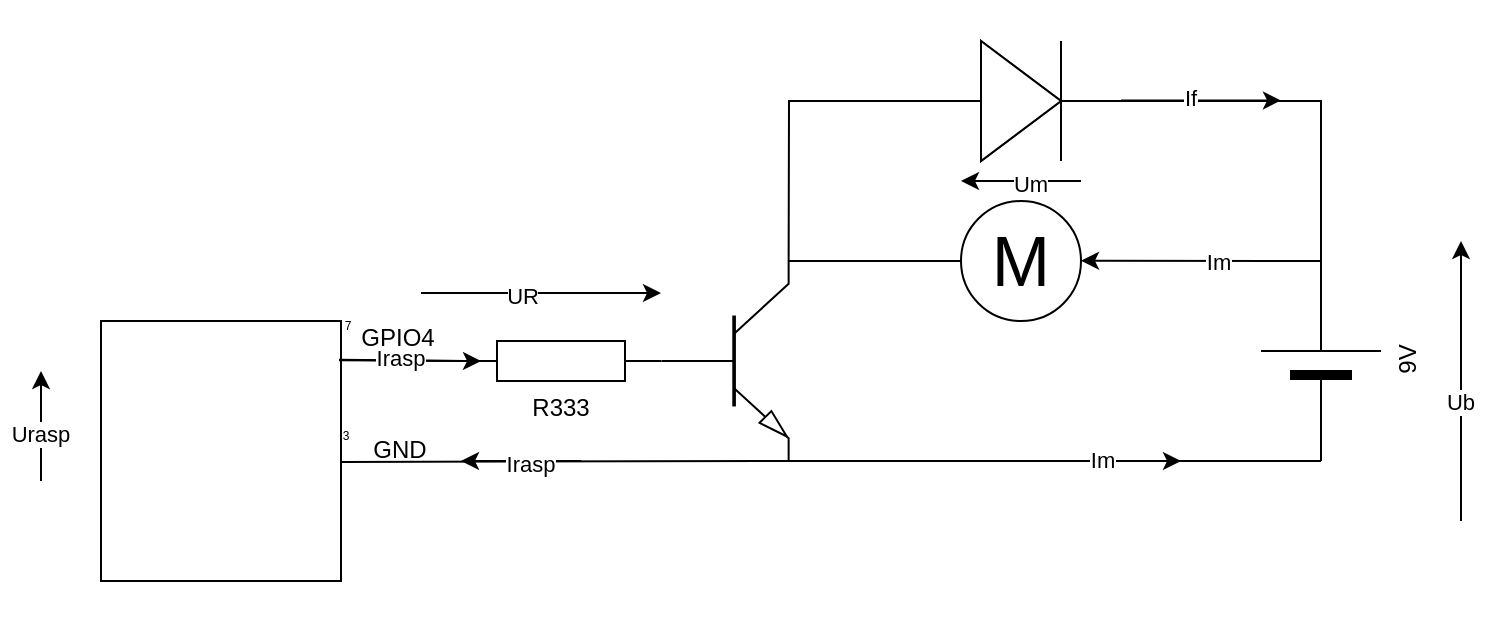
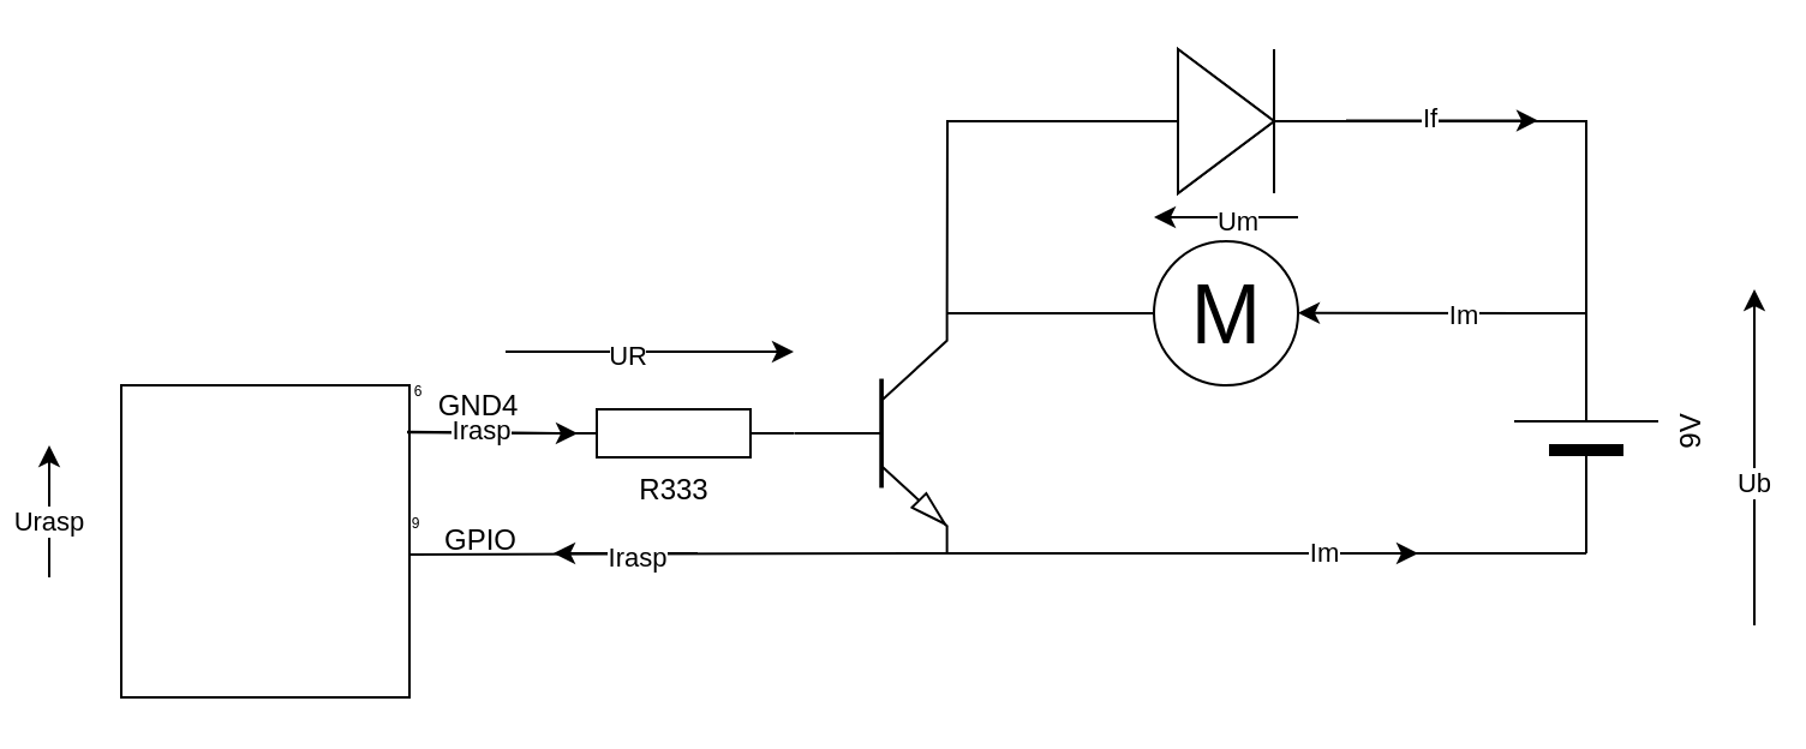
- <mxCell id="17" value="&lt;font style=&quot;font-size: 6px;&quot;&gt;7&lt;/font&gt;" style="text;html=1;strokeColor=none;fillColor=none;align=center;verticalAlign=middle;whiteSpace=wrap;rounded=0;" vertex="1" parent="1"><mxGeometry x="144" y="146" width="60" height="30" as="geometry" /></mxCell>
+ <mxCell id="17" value="&lt;font style=&quot;font-size: 6px;&quot;&gt;6&lt;/font&gt;" style="text;html=1;strokeColor=none;fillColor=none;align=center;verticalAlign=middle;whiteSpace=wrap;rounded=0;" vertex="1" parent="1"><mxGeometry x="144" y="146" width="60" height="30" as="geometry" /></mxCell>
- <mxCell id="16" value="GPIO4" style="text;html=1;strokeColor=none;fillColor=none;align=center;verticalAlign=middle;whiteSpace=wrap;rounded=0;" vertex="1" parent="1"><mxGeometry x="169" y="154" width="60" height="30" as="geometry" /></mxCell>
+ <mxCell id="16" value="GND4" style="text;html=1;strokeColor=none;fillColor=none;align=center;verticalAlign=middle;whiteSpace=wrap;rounded=0;" vertex="1" parent="1"><mxGeometry x="169" y="154" width="60" height="30" as="geometry" /></mxCell>
- <mxCell id="14" value="&lt;font style=&quot;font-size: 6px;&quot;&gt;3&lt;/font&gt;" style="text;html=1;strokeColor=none;fillColor=none;align=center;verticalAlign=middle;whiteSpace=wrap;rounded=0;" vertex="1" parent="1"><mxGeometry x="143" y="201" width="60" height="30" as="geometry" /></mxCell>
+ <mxCell id="14" value="&lt;font style=&quot;font-size: 6px;&quot;&gt;9&lt;/font&gt;" style="text;html=1;strokeColor=none;fillColor=none;align=center;verticalAlign=middle;whiteSpace=wrap;rounded=0;" vertex="1" parent="1"><mxGeometry x="143" y="201" width="60" height="30" as="geometry" /></mxCell>
- <mxCell id="15" value="GND" style="text;html=1;strokeColor=none;fillColor=none;align=center;verticalAlign=middle;whiteSpace=wrap;rounded=0;" vertex="1" parent="1"><mxGeometry x="170" y="210" width="60" height="30" as="geometry" /></mxCell>
+ <mxCell id="15" value="GPIO" style="text;html=1;strokeColor=none;fillColor=none;align=center;verticalAlign=middle;whiteSpace=wrap;rounded=0;" vertex="1" parent="1"><mxGeometry x="170" y="210" width="60" height="30" as="geometry" /></mxCell>
